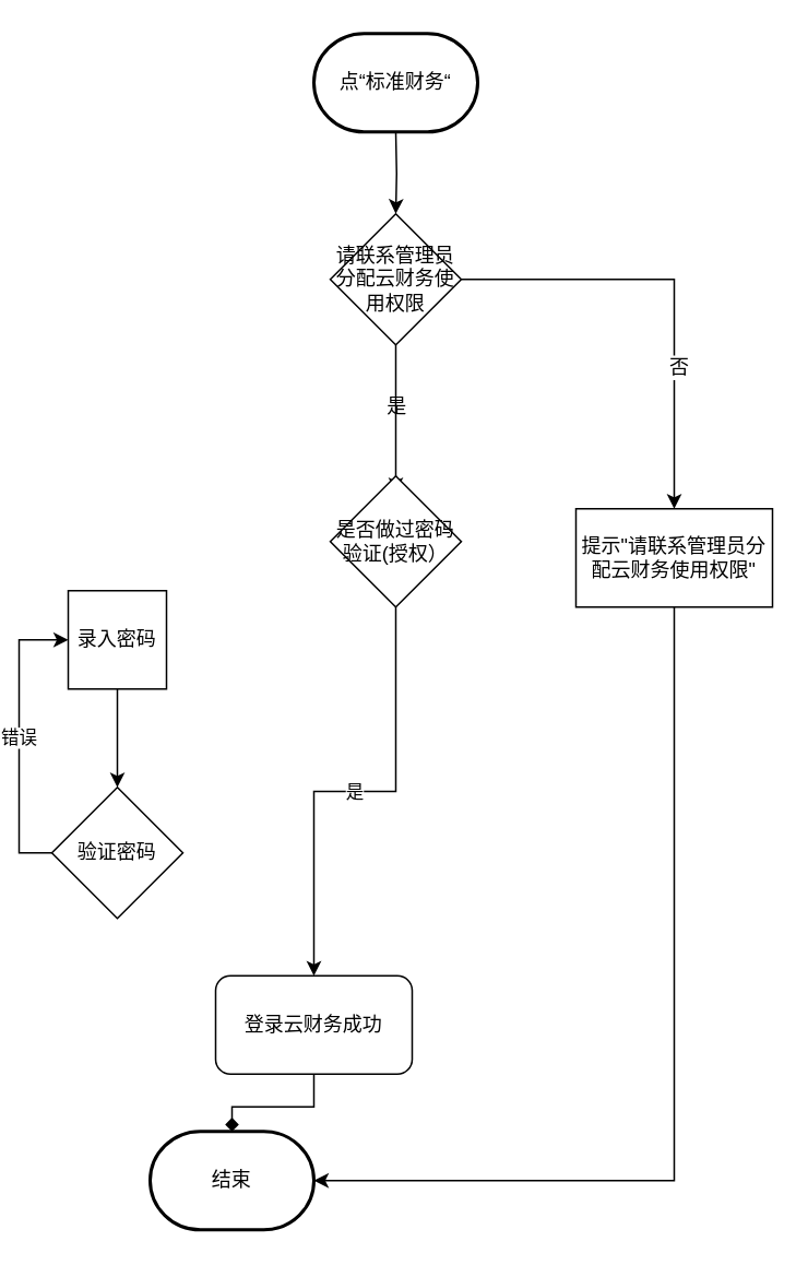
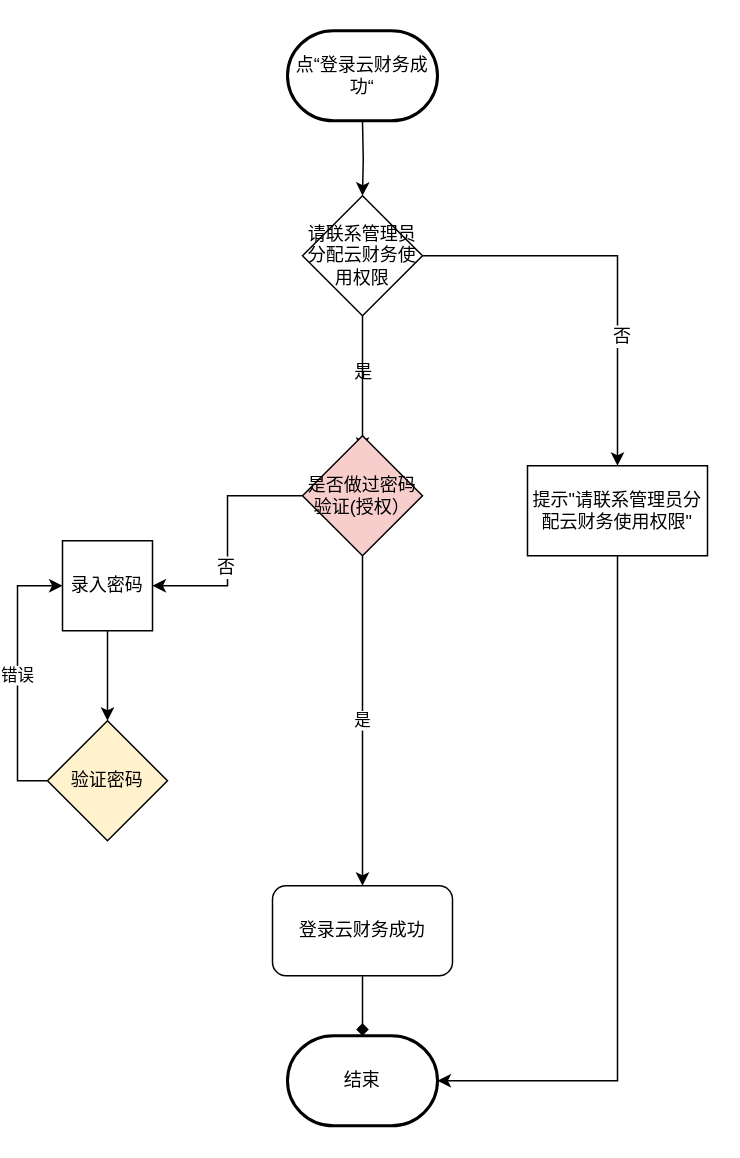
- <mxCell id="21" value="点“标准财务“" style="strokeWidth=2;html=1;shape=mxgraph.flowchart.terminator;whiteSpace=wrap;" parent="1" vertex="1"><mxGeometry x="180" y="20" width="100" height="60" as="geometry" /></mxCell>
+ <mxCell id="21" value="点“登录云财务成功“" style="strokeWidth=2;html=1;shape=mxgraph.flowchart.terminator;whiteSpace=wrap;" parent="1" vertex="1"><mxGeometry x="180" y="20" width="100" height="60" as="geometry" /></mxCell>
- <mxCell id="13" value="是否做过密码验证(授权）" style="rhombus;whiteSpace=wrap;html=1;" parent="1" vertex="1"><mxGeometry x="190" y="290" width="80" height="80" as="geometry" /></mxCell>
+ <mxCell id="13" value="是否做过密码验证(授权）" style="rhombus;whiteSpace=wrap;html=1;fillColor=#f8cecc;" parent="1" vertex="1"><mxGeometry x="190" y="290" width="80" height="80" as="geometry" /></mxCell>
+ <mxCell id="11" style="edgeStyle=orthogonalEdgeStyle;rounded=0;orthogonalLoop=1;jettySize=auto;html=1;" parent="1" source="13" target="17" edge="1"><mxGeometry relative="1" as="geometry"><mxPoint x="50" y="420" as="targetPoint" /></mxGeometry></mxCell>
+ <mxCell id="12" value="否" style="text;html=1;resizable=0;points=[];align=center;verticalAlign=middle;labelBackgroundColor=#ffffff;" parent="11" vertex="1" connectable="0"><mxGeometry x="0.21" y="-2" relative="1" as="geometry"><mxPoint as="offset" /></mxGeometry></mxCell>
- <mxCell id="19" value="验证密码" style="rhombus;whiteSpace=wrap;html=1;" parent="1" vertex="1"><mxGeometry x="20" y="480" width="80" height="80" as="geometry" /></mxCell>
+ <mxCell id="19" value="验证密码" style="rhombus;whiteSpace=wrap;html=1;fillColor=#fff2cc;" parent="1" vertex="1"><mxGeometry x="20" y="480" width="80" height="80" as="geometry" /></mxCell>
- <mxCell id="15" value="登录云财务成功" style="rounded=1;whiteSpace=wrap;html=1;" parent="1" vertex="1"><mxGeometry x="120" y="595" width="120" height="60" as="geometry" /></mxCell>
+ <mxCell id="15" value="登录云财务成功" style="rounded=1;whiteSpace=wrap;html=1;" parent="1" vertex="1"><mxGeometry x="170" y="590" width="120" height="60" as="geometry" /></mxCell>
- <mxCell id="20" value="结束" style="strokeWidth=2;html=1;shape=mxgraph.flowchart.terminator;whiteSpace=wrap;" parent="1" vertex="1"><mxGeometry x="80" y="690" width="100" height="60" as="geometry" /></mxCell>
+ <mxCell id="20" value="结束" style="strokeWidth=2;html=1;shape=mxgraph.flowchart.terminator;whiteSpace=wrap;" parent="1" vertex="1"><mxGeometry x="180" y="690" width="100" height="60" as="geometry" /></mxCell>
